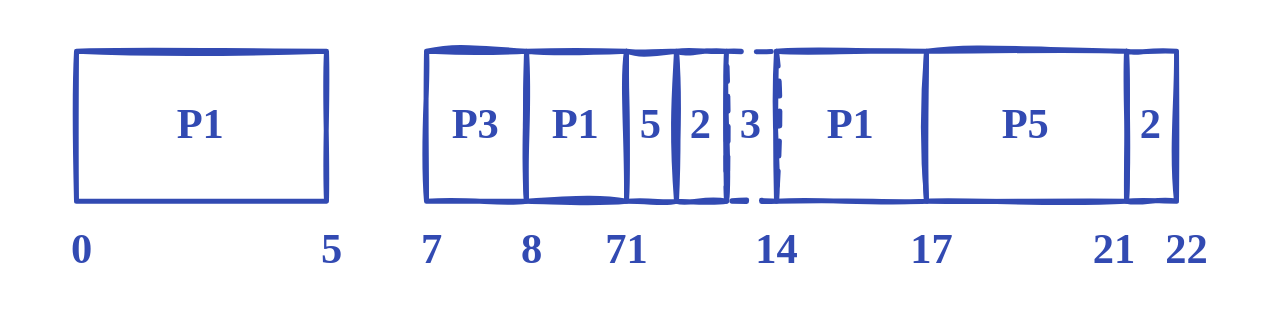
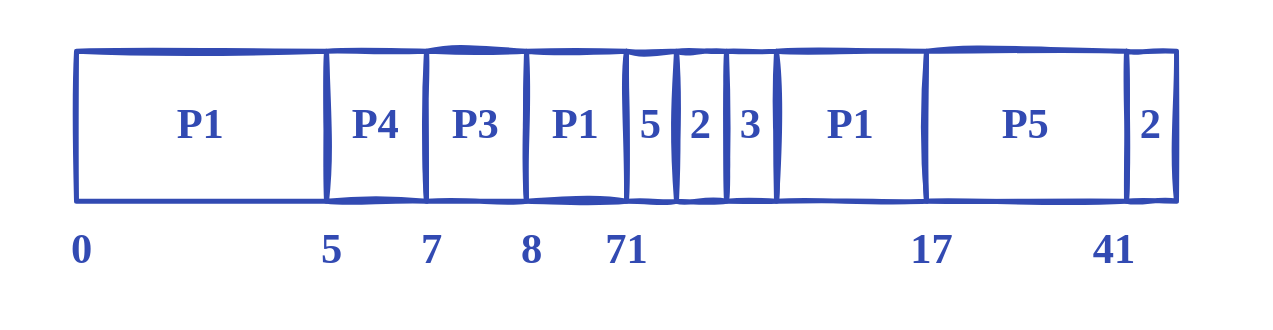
+ <mxCell id="13" value="P4" style="rounded=0;shadow=0;sketch=1;strokeWidth=2;fillColor=none;fontFamily=Ink Free;fontSize=17;spacing=20;fontStyle=1;strokeColor=#324AB2;fontColor=#324AB2;spacingBottom=5;" parent="1" vertex="1"><mxGeometry x="130" y="20" width="40" height="60" as="geometry" /></mxCell>
- <mxCell id="17" value="3" style="rounded=0;shadow=0;sketch=1;strokeWidth=2;fillColor=none;fontFamily=Ink Free;fontSize=17;spacing=20;fontStyle=1;strokeColor=#324AB2;fontColor=#324AB2;spacingBottom=5;dashed=1;" vertex="1" parent="1"><mxGeometry x="290" y="20" width="20" height="60" as="geometry" /></mxCell>
+ <mxCell id="17" value="3" style="rounded=0;shadow=0;sketch=1;strokeWidth=2;fillColor=none;fontFamily=Ink Free;fontSize=17;spacing=20;fontStyle=1;strokeColor=#324AB2;fontColor=#324AB2;spacingBottom=5;" vertex="1" parent="1"><mxGeometry x="290" y="20" width="20" height="60" as="geometry" /></mxCell>
- <mxCell id="9" value="21" style="text;fillColor=none;align=center;verticalAlign=middle;rounded=0;shadow=0;sketch=1;fontFamily=Ink Free;fontSize=17;fontStyle=1;spacingRight=0;fontColor=#324AB2;spacingBottom=5;" parent="1" vertex="1"><mxGeometry x="433" y="90" width="25" height="20" as="geometry" /></mxCell>
+ <mxCell id="9" value="41" style="text;fillColor=none;align=center;verticalAlign=middle;rounded=0;shadow=0;sketch=1;fontFamily=Ink Free;fontSize=17;fontStyle=1;spacingRight=0;fontColor=#324AB2;spacingBottom=5;" parent="1" vertex="1"><mxGeometry x="433" y="90" width="25" height="20" as="geometry" /></mxCell>
- <mxCell id="20" value="14" style="text;fillColor=none;align=center;verticalAlign=middle;rounded=0;shadow=0;sketch=1;fontFamily=Ink Free;fontSize=17;fontStyle=1;spacingRight=0;fontColor=#324AB2;spacingBottom=5;" vertex="1" parent="1"><mxGeometry x="298" y="90" width="25" height="20" as="geometry" /></mxCell>
- <mxCell id="14" value="22" style="text;fillColor=none;align=center;verticalAlign=middle;rounded=0;shadow=0;sketch=1;fontFamily=Ink Free;fontSize=17;fontStyle=1;spacingRight=0;fontColor=#324AB2;spacingBottom=5;" parent="1" vertex="1"><mxGeometry x="462" y="90" width="25" height="20" as="geometry" /></mxCell>
